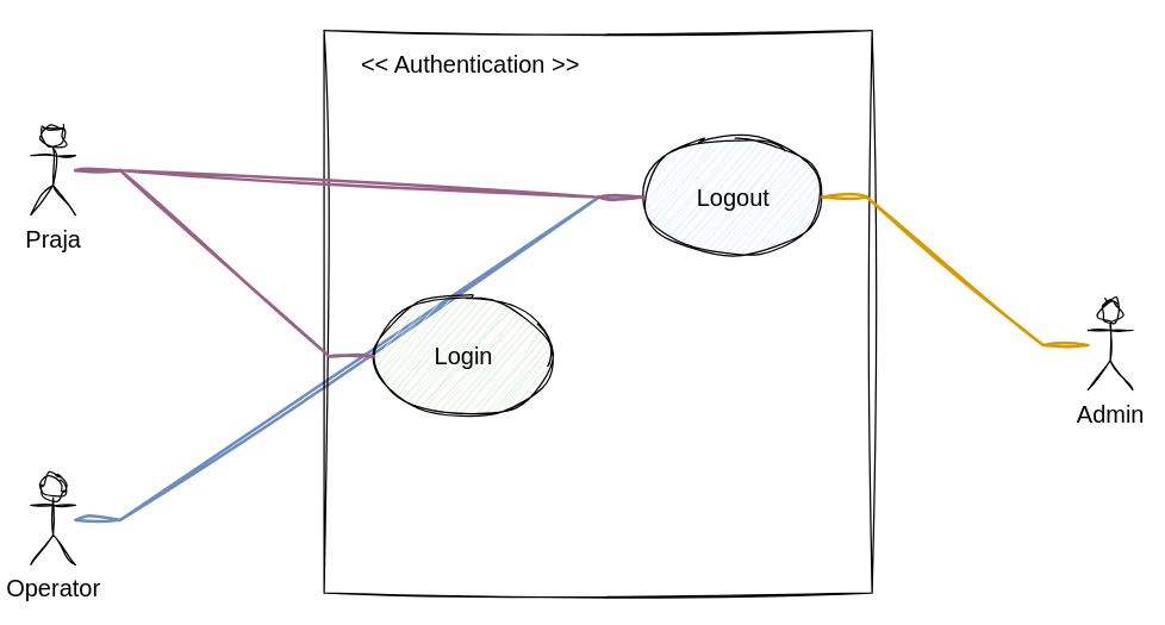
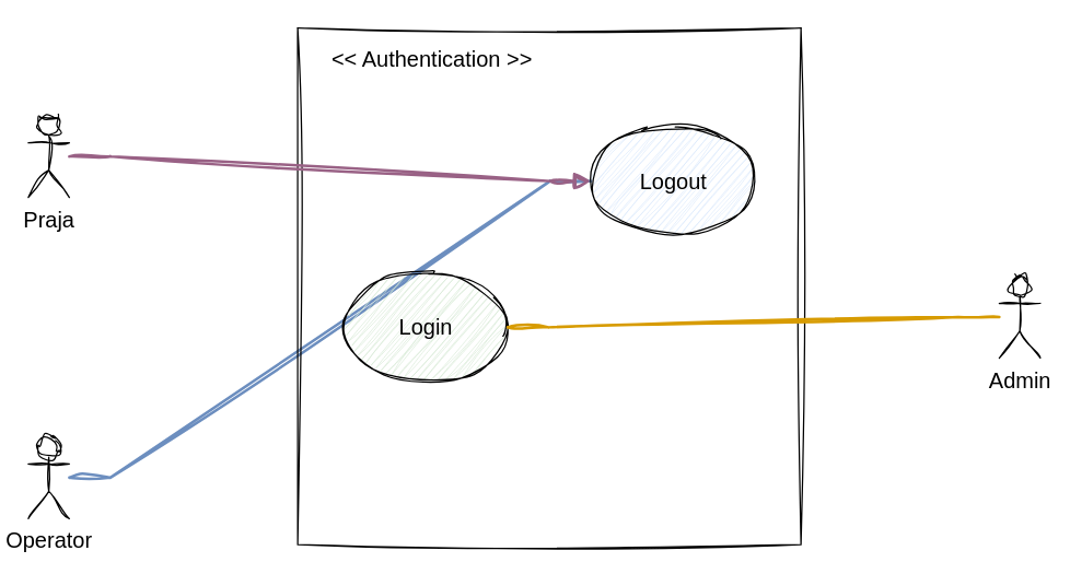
- <mxCell id="9" style="edgeStyle=entityRelationEdgeStyle;rounded=0;orthogonalLoop=1;jettySize=auto;html=1;fontSize=12;startSize=8;endSize=8;endArrow=none;endFill=0;fillColor=#e6d0de;gradientColor=#d5739d;strokeColor=#996185;strokeWidth=2;sketch=1;curveFitting=1;jiggle=2;" parent="1" source="10" target="4" edge="1"><mxGeometry relative="1" as="geometry" /></mxCell>
+ <mxCell id="9" style="edgeStyle=entityRelationEdgeStyle;rounded=0;orthogonalLoop=1;jettySize=auto;html=1;fontSize=12;startSize=8;endSize=8;endArrow=block;endFill=0;fillColor=#e6d0de;gradientColor=#d5739d;strokeColor=#996185;strokeWidth=2;sketch=1;curveFitting=1;jiggle=2;" parent="1" source="10" target="4" edge="1"><mxGeometry relative="1" as="geometry" /></mxCell>
- <mxCell id="12" style="edgeStyle=entityRelationEdgeStyle;rounded=0;orthogonalLoop=1;jettySize=auto;html=1;fontSize=12;startSize=8;endSize=8;endArrow=none;endFill=0;fillColor=#ffcd28;gradientColor=#ffa500;strokeColor=#d79b00;strokeWidth=2;sketch=1;curveFitting=1;jiggle=2;" parent="1" source="14" target="4" edge="1"><mxGeometry relative="1" as="geometry" /></mxCell>
- <mxCell id="8" style="rounded=0;orthogonalLoop=1;jettySize=auto;html=1;fontSize=12;startSize=8;endSize=8;endArrow=none;endFill=0;fillColor=#e6d0de;gradientColor=#d5739d;strokeColor=#996185;strokeWidth=2;sketch=1;curveFitting=1;jiggle=2;edgeStyle=entityRelationEdgeStyle;" parent="1" source="10" target="6" edge="1"><mxGeometry relative="1" as="geometry" /></mxCell>
+ <mxCell id="13" style="edgeStyle=entityRelationEdgeStyle;rounded=0;orthogonalLoop=1;jettySize=auto;html=1;fontSize=12;startSize=8;endSize=8;endArrow=none;endFill=0;fillColor=#ffcd28;gradientColor=#ffa500;strokeColor=#d79b00;strokeWidth=2;sketch=1;curveFitting=1;jiggle=2;" parent="1" source="14" target="6" edge="1"><mxGeometry relative="1" as="geometry" /></mxCell>
